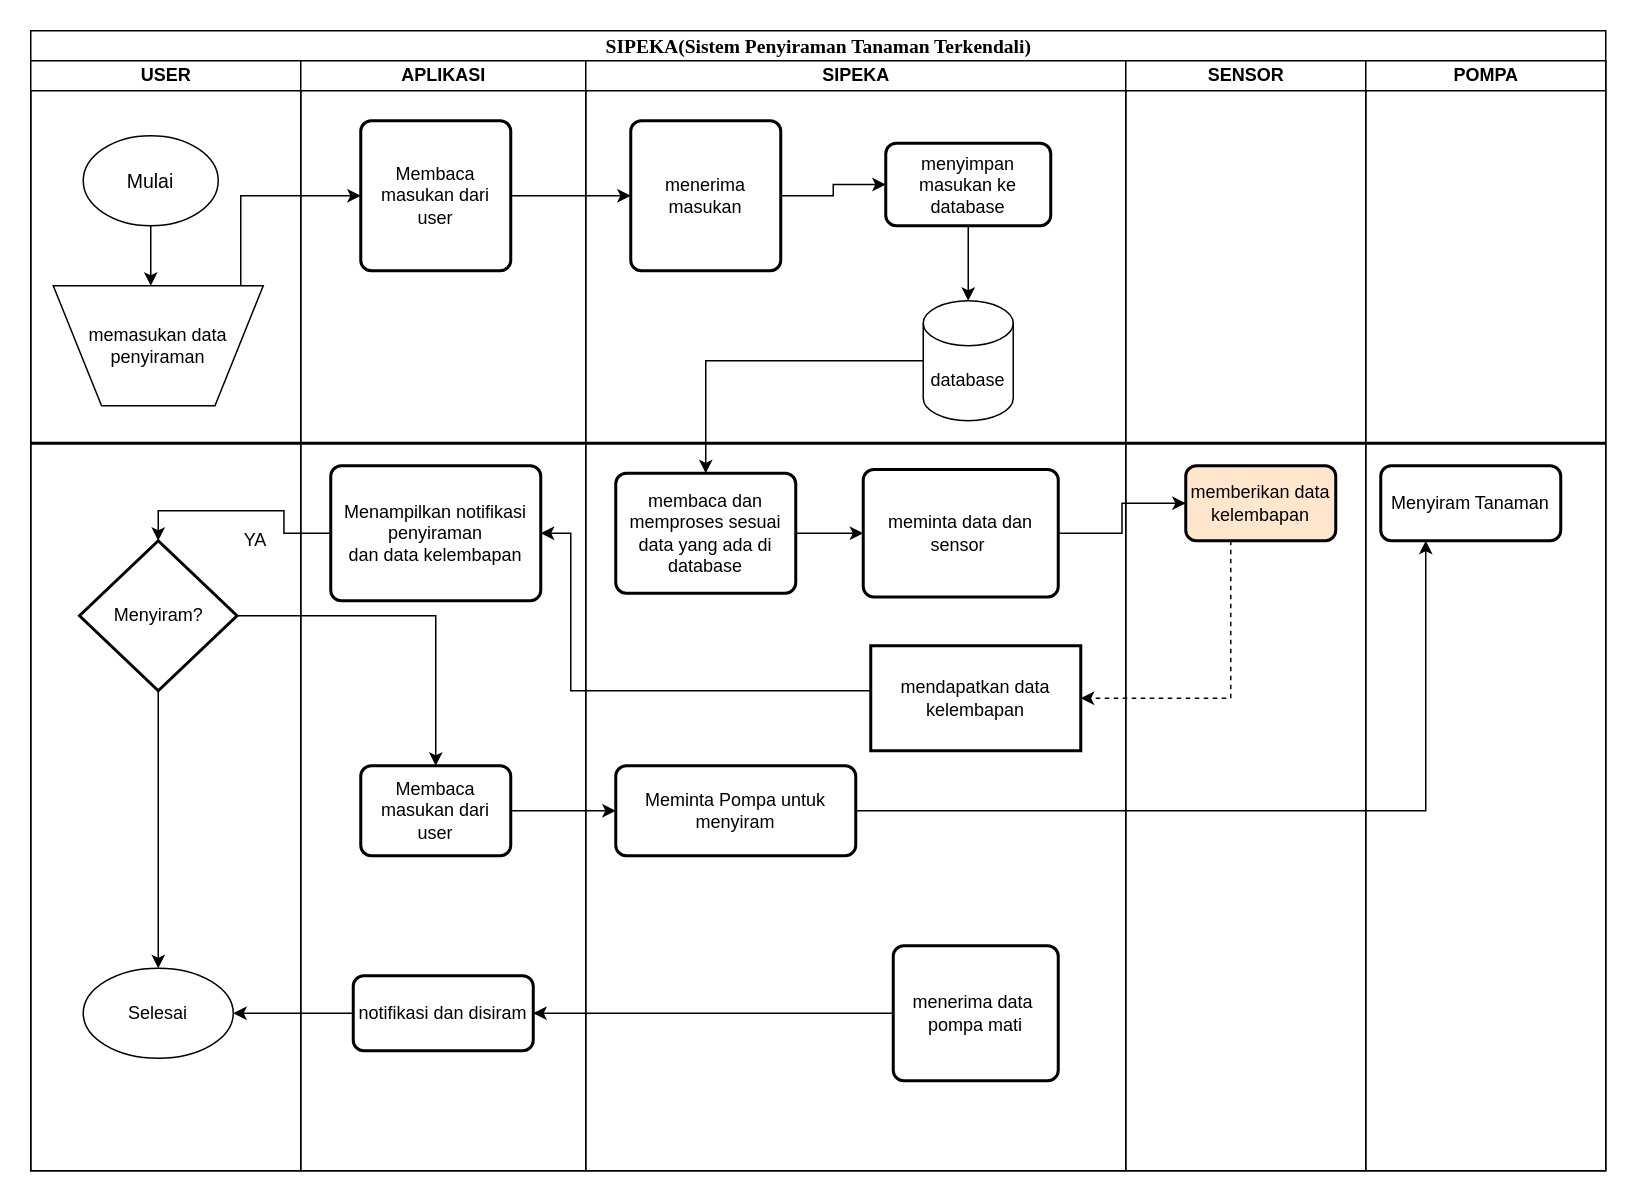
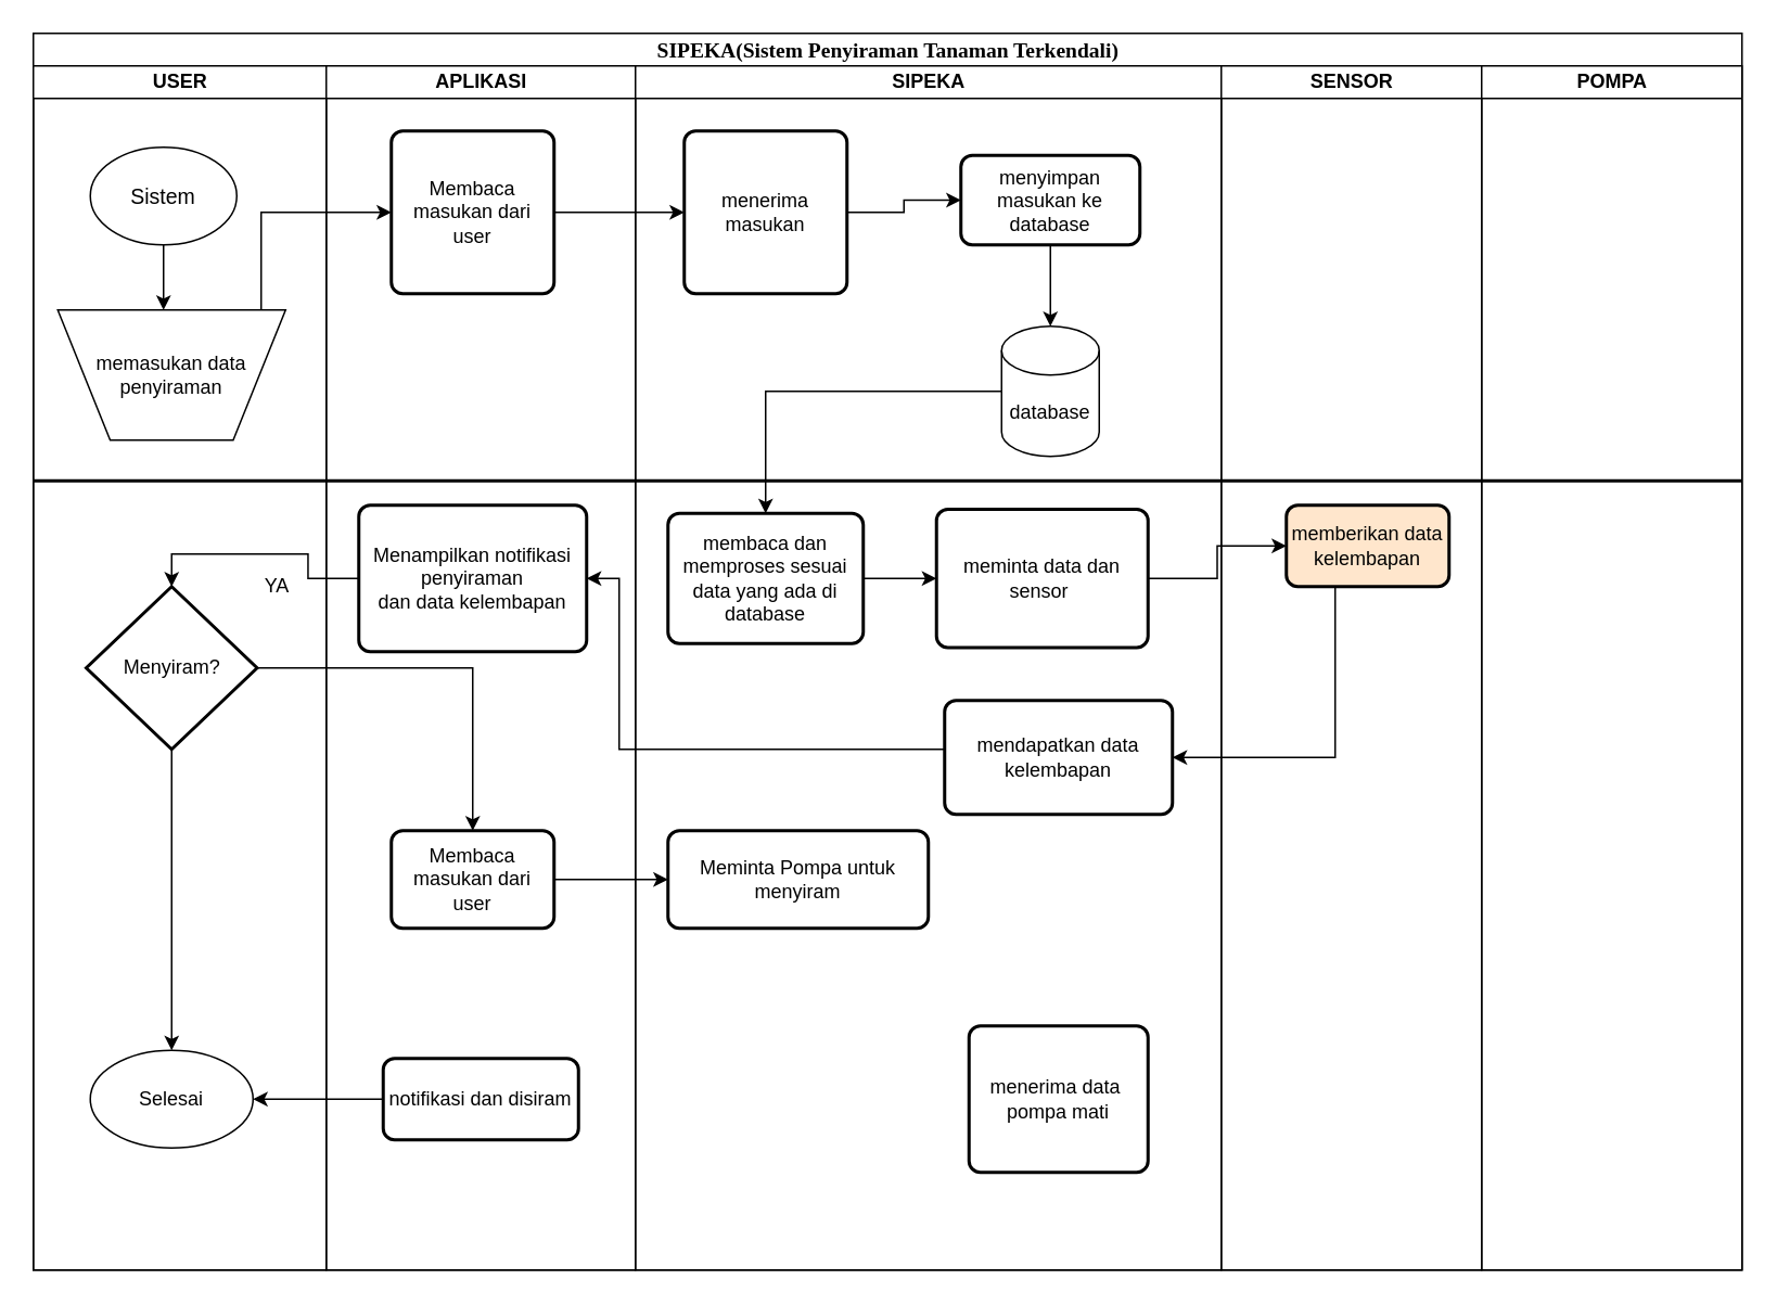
- <mxCell id="5" value="Mulai" style="ellipse;whiteSpace=wrap;html=1;fontSize=13;" vertex="1" parent="3"><mxGeometry x="35" y="50" width="90" height="60" as="geometry" /></mxCell>
+ <mxCell id="5" value="Sistem" style="ellipse;whiteSpace=wrap;html=1;fontSize=13;" vertex="1" parent="3"><mxGeometry x="35" y="50" width="90" height="60" as="geometry" /></mxCell>
- <mxCell id="33" value="Menyiram Tanaman" style="rounded=1;whiteSpace=wrap;html=1;absoluteArcSize=1;arcSize=14;strokeWidth=2;fontSize=12;" vertex="1" parent="32"><mxGeometry x="10" y="270" width="120" height="50" as="geometry" /></mxCell>
- <mxCell id="36" style="edgeStyle=orthogonalEdgeStyle;rounded=0;orthogonalLoop=1;jettySize=auto;html=1;entryX=1;entryY=0.5;entryDx=0;entryDy=0;fontSize=12;dashed=1;" edge="1" parent="2" source="31" target="27"><mxGeometry relative="1" as="geometry"><Array as="points"><mxPoint x="800" y="445" /></Array></mxGeometry></mxCell>
+ <mxCell id="36" style="edgeStyle=orthogonalEdgeStyle;rounded=0;orthogonalLoop=1;jettySize=auto;html=1;entryX=1;entryY=0.5;entryDx=0;entryDy=0;fontSize=12;" edge="1" parent="2" source="31" target="27"><mxGeometry relative="1" as="geometry"><Array as="points"><mxPoint x="800" y="445" /></Array></mxGeometry></mxCell>
- <mxCell id="27" value="mendapatkan data kelembapan" style="whiteSpace=wrap;html=1;absoluteArcSize=1;arcSize=14;strokeWidth=2;fontSize=12;rounded=0;" vertex="1" parent="17"><mxGeometry x="190" y="390" width="140" height="70" as="geometry" /></mxCell>
+ <mxCell id="27" value="mendapatkan data kelembapan" style="rounded=1;whiteSpace=wrap;html=1;absoluteArcSize=1;arcSize=14;strokeWidth=2;fontSize=12;" vertex="1" parent="17"><mxGeometry x="190" y="390" width="140" height="70" as="geometry" /></mxCell>
- <mxCell id="41" style="edgeStyle=orthogonalEdgeStyle;rounded=0;orthogonalLoop=1;jettySize=auto;html=1;fontSize=12;" edge="1" parent="2" source="28" target="33"><mxGeometry relative="1" as="geometry"><Array as="points"><mxPoint x="930" y="520" /></Array></mxGeometry></mxCell>
- <mxCell id="42" style="edgeStyle=orthogonalEdgeStyle;rounded=0;orthogonalLoop=1;jettySize=auto;html=1;fontSize=12;" edge="1" parent="2" source="29" target="16"><mxGeometry relative="1" as="geometry" /></mxCell>
